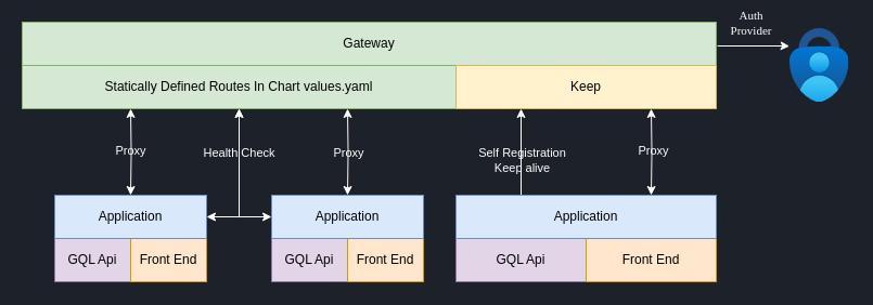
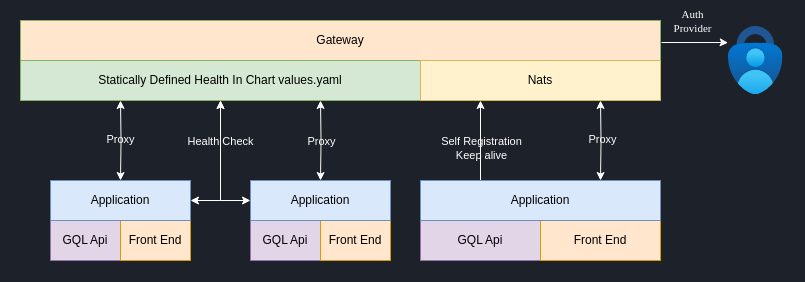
- <mxCell id="2" value="Gateway" style="rounded=0;whiteSpace=wrap;html=1;fillColor=#d5e8d4;strokeColor=#82b366;fontColor=#000000;" parent="1" vertex="1"><mxGeometry x="20" y="20" width="640" height="40" as="geometry" /></mxCell>
+ <mxCell id="2" value="Gateway" style="rounded=0;whiteSpace=wrap;html=1;fillColor=#ffe6cc;strokeColor=#82b366;fontColor=#000000;" parent="1" vertex="1"><mxGeometry x="20" y="20" width="640" height="40" as="geometry" /></mxCell>
- <mxCell id="10" value="Statically Defined Routes In Chart values.yaml" style="rounded=0;whiteSpace=wrap;html=1;fillColor=#d5e8d4;strokeColor=#82b366;fontColor=#000000;" parent="1" vertex="1"><mxGeometry x="20" y="60" width="400" height="40" as="geometry" /></mxCell>
+ <mxCell id="10" value="Statically Defined Health In Chart values.yaml" style="rounded=0;whiteSpace=wrap;html=1;fillColor=#d5e8d4;strokeColor=#82b366;fontColor=#000000;" parent="1" vertex="1"><mxGeometry x="20" y="60" width="400" height="40" as="geometry" /></mxCell>
- <mxCell id="13" value="Keep" style="rounded=0;whiteSpace=wrap;html=1;fillColor=#fff2cc;strokeColor=#d6b656;fontColor=#000000;" parent="1" vertex="1"><mxGeometry x="420" y="60" width="240" height="40" as="geometry" /></mxCell>
+ <mxCell id="13" value="Nats" style="rounded=0;whiteSpace=wrap;html=1;fillColor=#fff2cc;strokeColor=#d6b656;fontColor=#000000;" parent="1" vertex="1"><mxGeometry x="420" y="60" width="240" height="40" as="geometry" /></mxCell>
